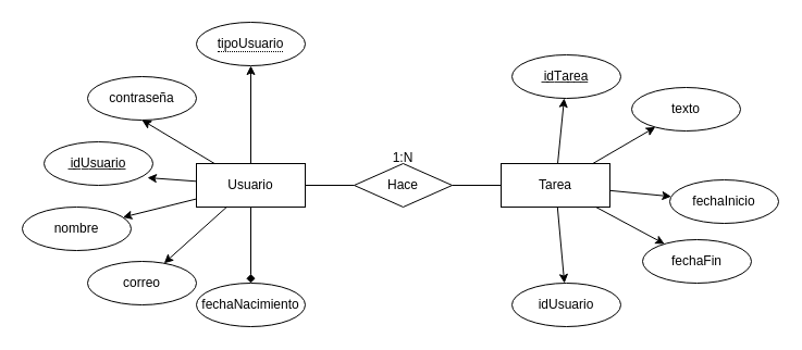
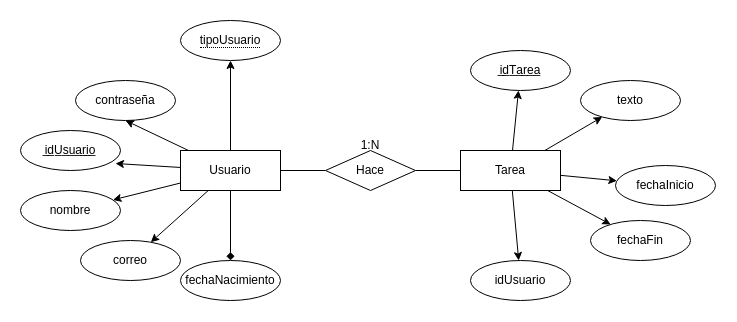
- <mxCell id="10" value="contraseña" style="ellipse;whiteSpace=wrap;html=1;align=center;" parent="1" vertex="1"><mxGeometry x="80" y="70" width="100" height="40" as="geometry" /></mxCell>
+ <mxCell id="10" value="contraseña" style="ellipse;whiteSpace=wrap;html=1;align=center;" parent="1" vertex="1"><mxGeometry x="75" y="80" width="100" height="40" as="geometry" /></mxCell>
- <mxCell id="2" value="i̲d̲U̲s̲u̲a̲r̲i̲o̲" style="ellipse;whiteSpace=wrap;html=1;align=center;strokeColor=default;" parent="1" vertex="1"><mxGeometry x="40" y="130" width="100" height="40" as="geometry" /></mxCell>
+ <mxCell id="2" value="i̲d̲U̲s̲u̲a̲r̲i̲o̲" style="ellipse;whiteSpace=wrap;html=1;align=center;strokeColor=default;" parent="1" vertex="1"><mxGeometry x="20" y="130" width="100" height="40" as="geometry" /></mxCell>
